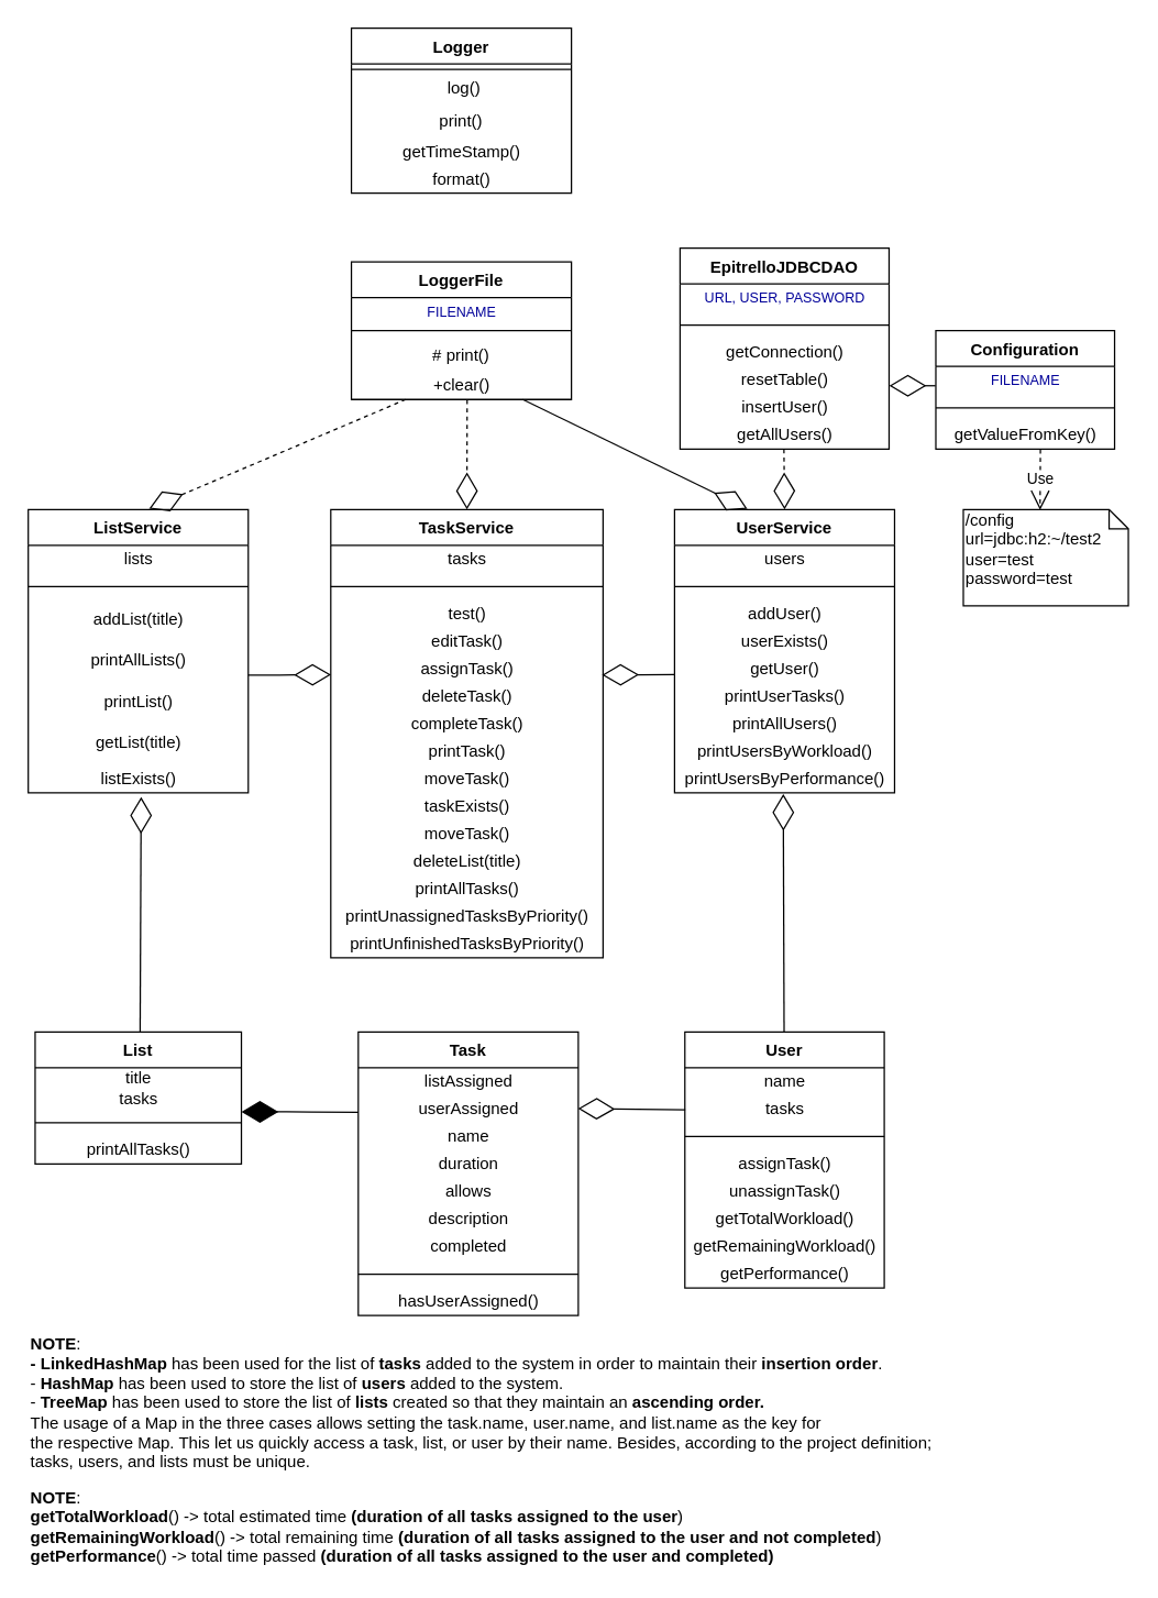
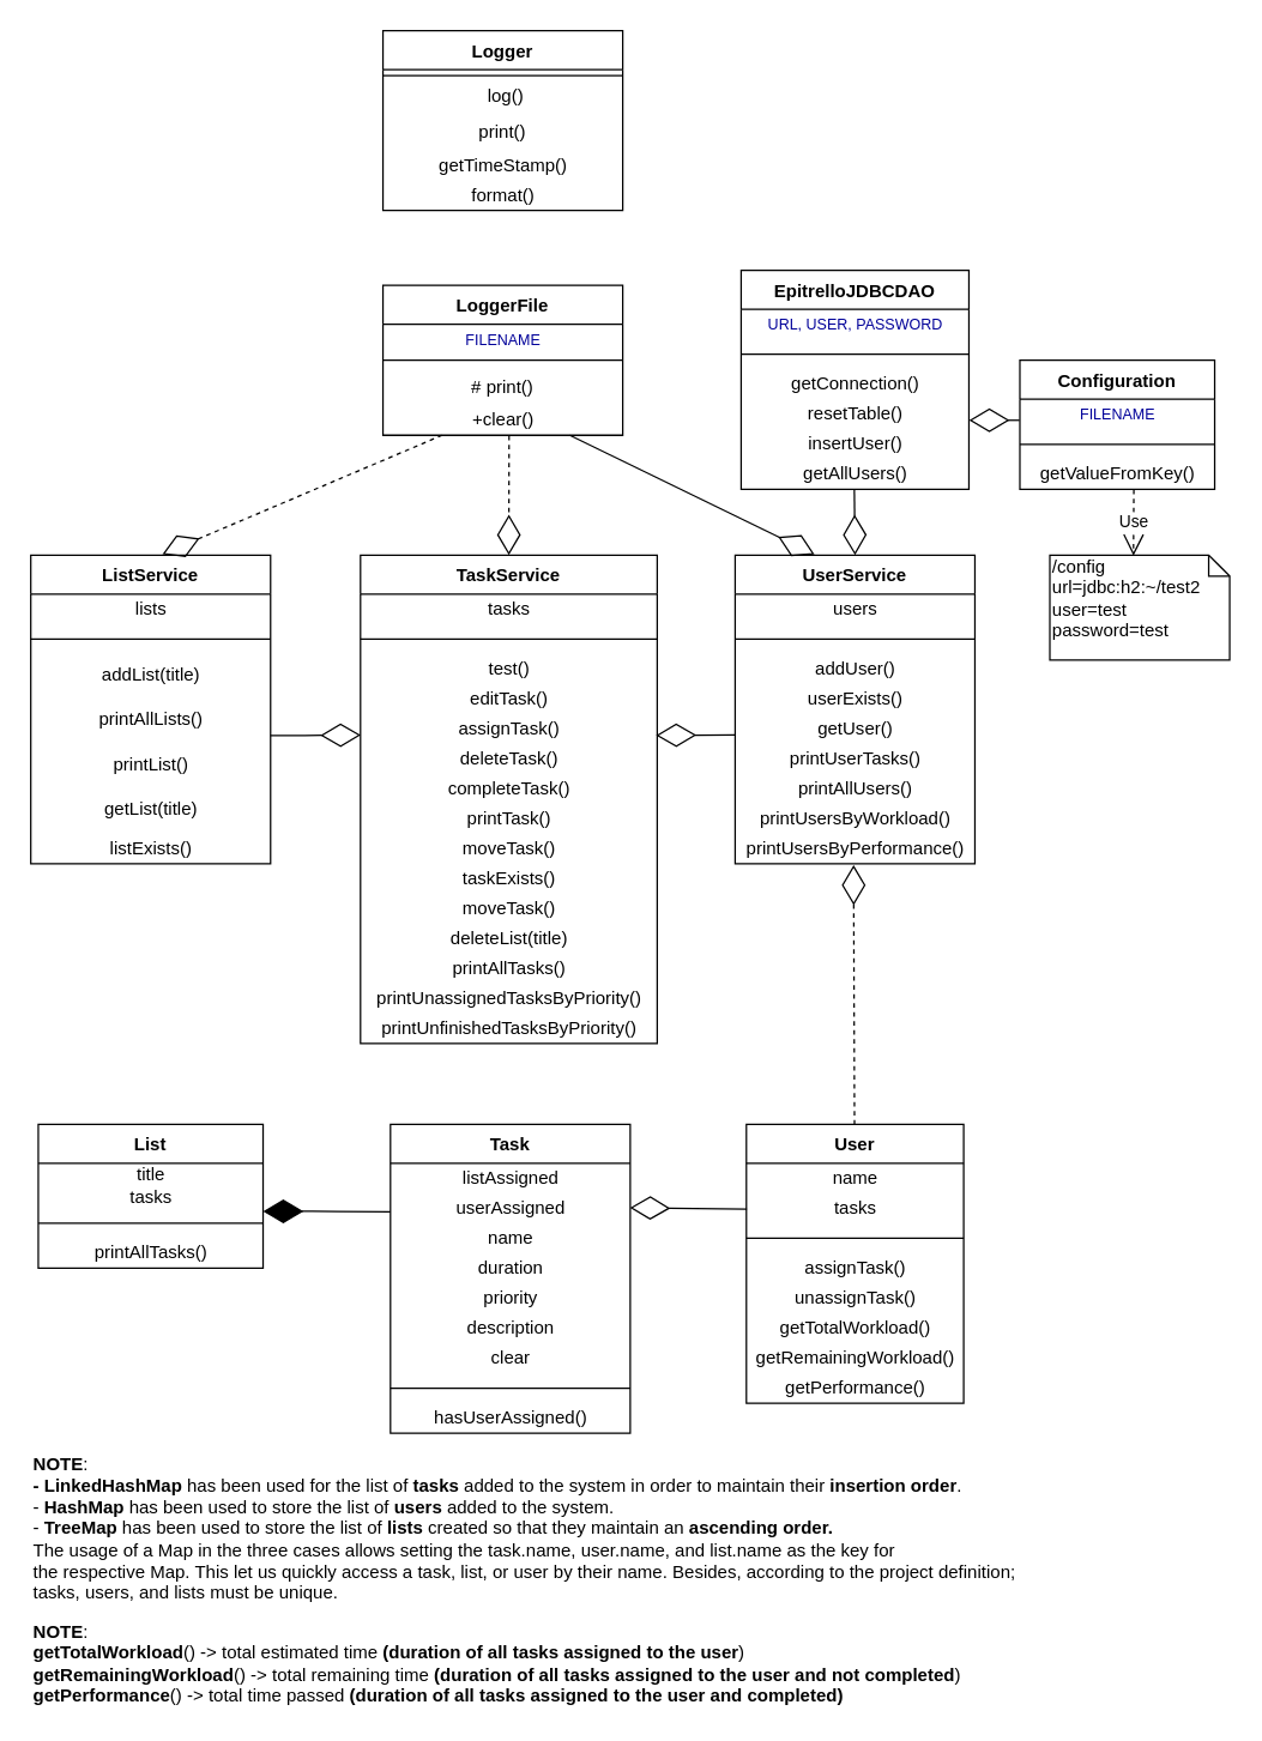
- <mxCell id="80" value="" style="endArrow=diamondThin;endFill=0;endSize=24;html=1;entryX=0.5;entryY=0;entryDx=0;entryDy=0;exitX=0.497;exitY=1.01;exitDx=0;exitDy=0;exitPerimeter=0;dashed=1;" parent="1" target="44" edge="1" source="87"><mxGeometry width="160" relative="1" as="geometry"><mxPoint x="497" y="323" as="sourcePoint" /><mxPoint x="501.26" y="300.002" as="targetPoint" /></mxGeometry></mxCell>
+ <mxCell id="80" value="" style="endArrow=diamondThin;endFill=0;endSize=24;html=1;entryX=0.5;entryY=0;entryDx=0;entryDy=0;exitX=0.497;exitY=1.01;exitDx=0;exitDy=0;exitPerimeter=0;" parent="1" target="44" edge="1" source="87"><mxGeometry width="160" relative="1" as="geometry"><mxPoint x="497" y="323" as="sourcePoint" /><mxPoint x="501.26" y="300.002" as="targetPoint" /></mxGeometry></mxCell>
- <mxCell id="26" value="" style="endArrow=diamondThin;endFill=0;endSize=24;html=1;exitX=0.509;exitY=0.004;exitDx=0;exitDy=0;exitPerimeter=0;entryX=0.513;entryY=1.15;entryDx=0;entryDy=0;entryPerimeter=0;" parent="1" source="21" target="61" edge="1"><mxGeometry width="160" relative="1" as="geometry"><mxPoint x="97" y="627" as="sourcePoint" /><mxPoint x="100" y="617" as="targetPoint" /></mxGeometry></mxCell>
- <mxCell id="25" value="" style="endArrow=diamondThin;endFill=0;endSize=24;html=1;entryX=0.494;entryY=1.04;entryDx=0;entryDy=0;entryPerimeter=0;" parent="1" source="2" edge="1" target="53"><mxGeometry width="160" relative="1" as="geometry"><mxPoint x="310" y="580" as="sourcePoint" /><mxPoint x="540" y="601" as="targetPoint" /></mxGeometry></mxCell>
+ <mxCell id="25" value="" style="endArrow=diamondThin;endFill=0;endSize=24;html=1;entryX=0.494;entryY=1.04;entryDx=0;entryDy=0;entryPerimeter=0;dashed=1;" parent="1" source="2" edge="1" target="53"><mxGeometry width="160" relative="1" as="geometry"><mxPoint x="310" y="580" as="sourcePoint" /><mxPoint x="540" y="601" as="targetPoint" /></mxGeometry></mxCell>
- <mxCell id="16" value="&lt;span style=&quot;text-align: left&quot;&gt;allows&lt;/span&gt;" style="text;html=1;align=center;verticalAlign=middle;resizable=0;points=[];autosize=1;" parent="11" vertex="1"><mxGeometry y="106" width="160" height="20" as="geometry" /></mxCell>
+ <mxCell id="16" value="&lt;span style=&quot;text-align: left&quot;&gt;priority&lt;/span&gt;" style="text;html=1;align=center;verticalAlign=middle;resizable=0;points=[];autosize=1;" parent="11" vertex="1"><mxGeometry y="106" width="160" height="20" as="geometry" /></mxCell>
- <mxCell id="18" value="&lt;span style=&quot;text-align: left&quot;&gt;completed&lt;/span&gt;" style="text;html=1;align=center;verticalAlign=middle;resizable=0;points=[];autosize=1;" vertex="1" parent="11"><mxGeometry y="146" width="160" height="20" as="geometry" /></mxCell>
+ <mxCell id="18" value="&lt;span style=&quot;text-align: left&quot;&gt;clear&lt;/span&gt;" style="text;html=1;align=center;verticalAlign=middle;resizable=0;points=[];autosize=1;" vertex="1" parent="11"><mxGeometry y="146" width="160" height="20" as="geometry" /></mxCell>
